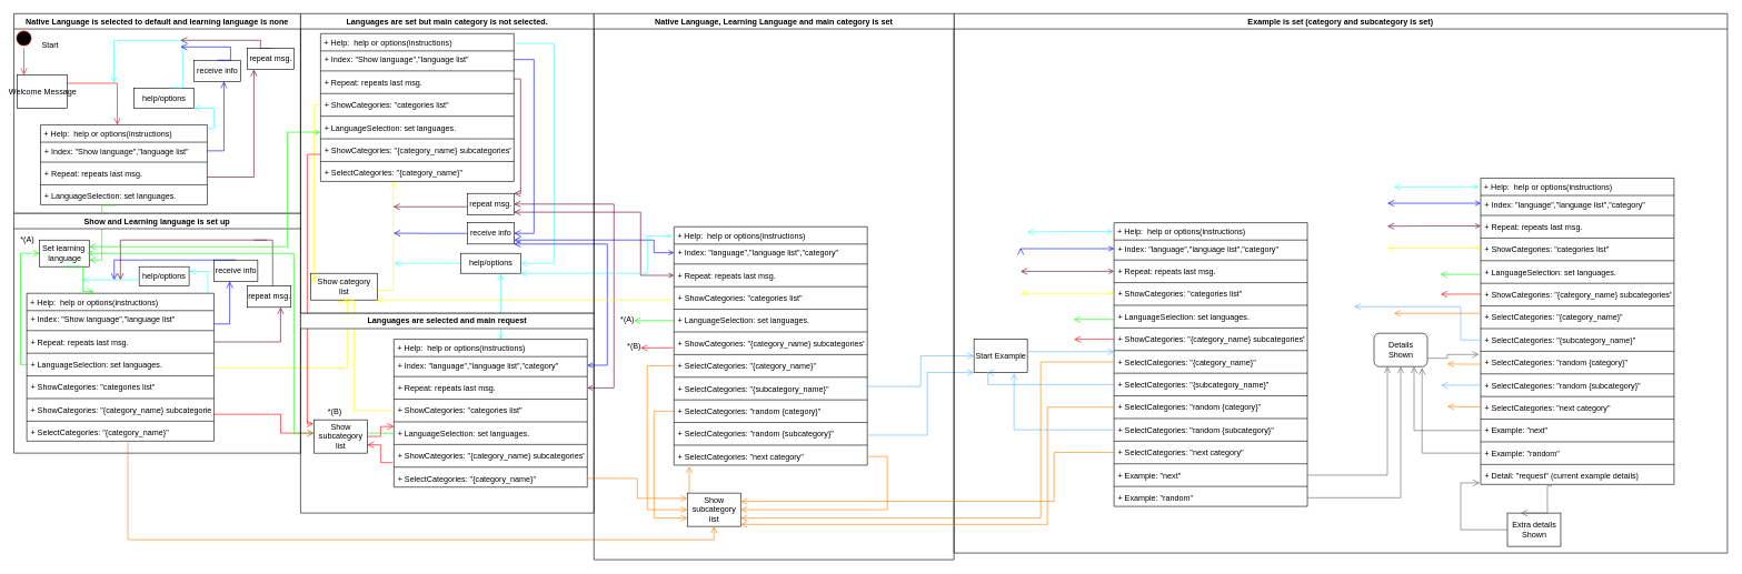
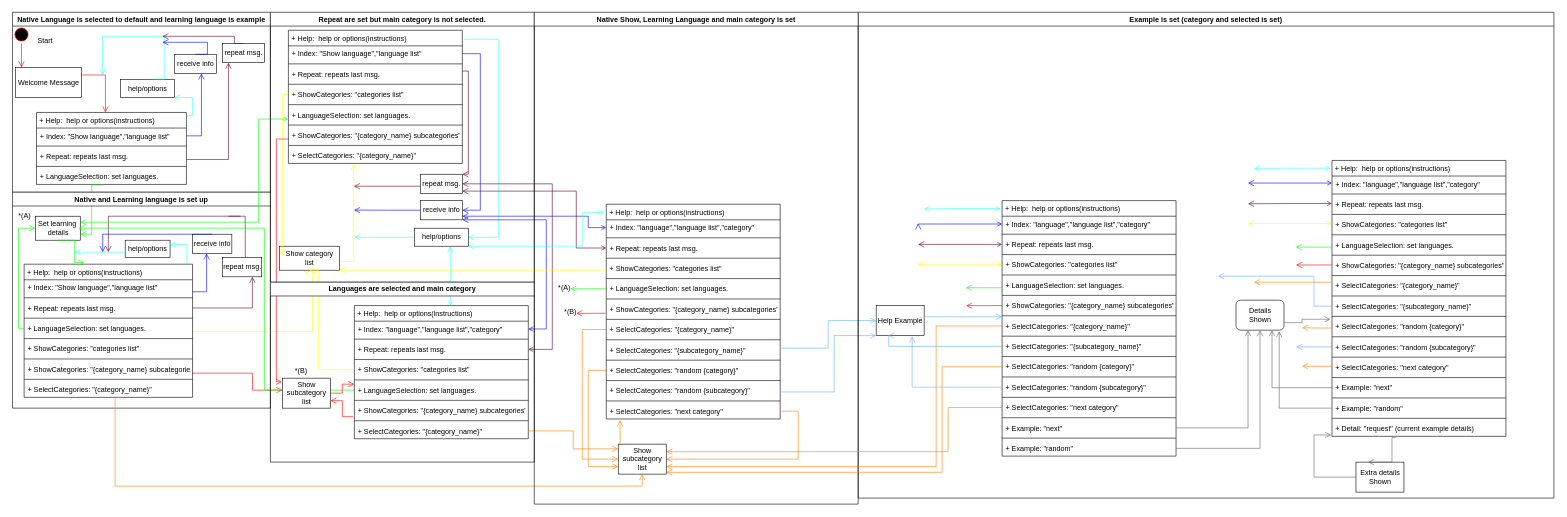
- <mxCell id="4" value="Native Language is selected to default and learning language is none" style="swimlane;whiteSpace=wrap" parent="3" vertex="1"><mxGeometry width="430" height="300" as="geometry" /></mxCell>
+ <mxCell id="4" value="Native Language is selected to default and learning language is example" style="swimlane;whiteSpace=wrap" parent="3" vertex="1"><mxGeometry width="430" height="300" as="geometry" /></mxCell>
- <mxCell id="100" value="Languages are set but main category is not selected." style="swimlane;whiteSpace=wrap;startSize=23;" vertex="1" parent="1"><mxGeometry x="450" y="20" width="440" height="450" as="geometry" /></mxCell>
+ <mxCell id="100" value="Repeat are set but main category is not selected." style="swimlane;whiteSpace=wrap;startSize=23;" vertex="1" parent="1"><mxGeometry x="450" y="20" width="440" height="450" as="geometry" /></mxCell>
- <mxCell id="142" value="Native Language, Learning Language and main category is set" style="swimlane;whiteSpace=wrap" vertex="1" parent="1"><mxGeometry x="890" y="20" width="540" height="820" as="geometry" /></mxCell>
+ <mxCell id="142" value="Native Show, Learning Language and main category is set" style="swimlane;whiteSpace=wrap" vertex="1" parent="1"><mxGeometry x="890" y="20" width="540" height="820" as="geometry" /></mxCell>
- <mxCell id="141" value="Example is set (category and subcategory is set)" style="swimlane;whiteSpace=wrap" vertex="1" parent="1"><mxGeometry x="1430" y="20" width="1160" height="810" as="geometry" /></mxCell>
+ <mxCell id="141" value="Example is set (category and selected is set)" style="swimlane;whiteSpace=wrap" vertex="1" parent="1"><mxGeometry x="1430" y="20" width="1160" height="810" as="geometry" /></mxCell>
- <mxCell id="18" value="Welcome Message" style="html=1;gradientColor=none;" parent="4" vertex="1"><mxGeometry x="5" y="92" width="75" height="50" as="geometry" /></mxCell>
+ <mxCell id="18" value="Welcome Message" style="html=1;gradientColor=none;" parent="4" vertex="1"><mxGeometry x="5" y="92" width="110" height="50" as="geometry" /></mxCell>
- <mxCell id="26" value="Show and Learning language is set up" style="swimlane;whiteSpace=wrap" vertex="1" parent="3"><mxGeometry y="300" width="430" height="360" as="geometry" /></mxCell>
+ <mxCell id="26" value="Native and Learning language is set up" style="swimlane;whiteSpace=wrap" vertex="1" parent="3"><mxGeometry y="300" width="430" height="360" as="geometry" /></mxCell>
- <mxCell id="31" value="Set learning&amp;nbsp;&lt;br&gt;language" style="html=1;gradientColor=none;" vertex="1" parent="3"><mxGeometry x="38.085" y="340" width="74.894" height="40" as="geometry" /></mxCell>
+ <mxCell id="31" value="Set learning&amp;nbsp;&lt;br&gt;details" style="html=1;gradientColor=none;" vertex="1" parent="3"><mxGeometry x="38.085" y="340" width="74.894" height="40" as="geometry" /></mxCell>
- <mxCell id="104" value="Languages are selected and main request" style="swimlane;whiteSpace=wrap" vertex="1" parent="1"><mxGeometry x="450" y="470" width="440" height="300" as="geometry" /></mxCell>
+ <mxCell id="104" value="Languages are selected and main category" style="swimlane;whiteSpace=wrap" vertex="1" parent="1"><mxGeometry x="450" y="470" width="440" height="300" as="geometry" /></mxCell>
- <mxCell id="136" value="Start Example" style="html=1;gradientColor=none;" vertex="1" parent="1"><mxGeometry x="1460" y="509" width="80" height="50" as="geometry" /></mxCell>
+ <mxCell id="136" value="Help Example" style="html=1;gradientColor=none;" vertex="1" parent="1"><mxGeometry x="1460" y="509" width="80" height="50" as="geometry" /></mxCell>
